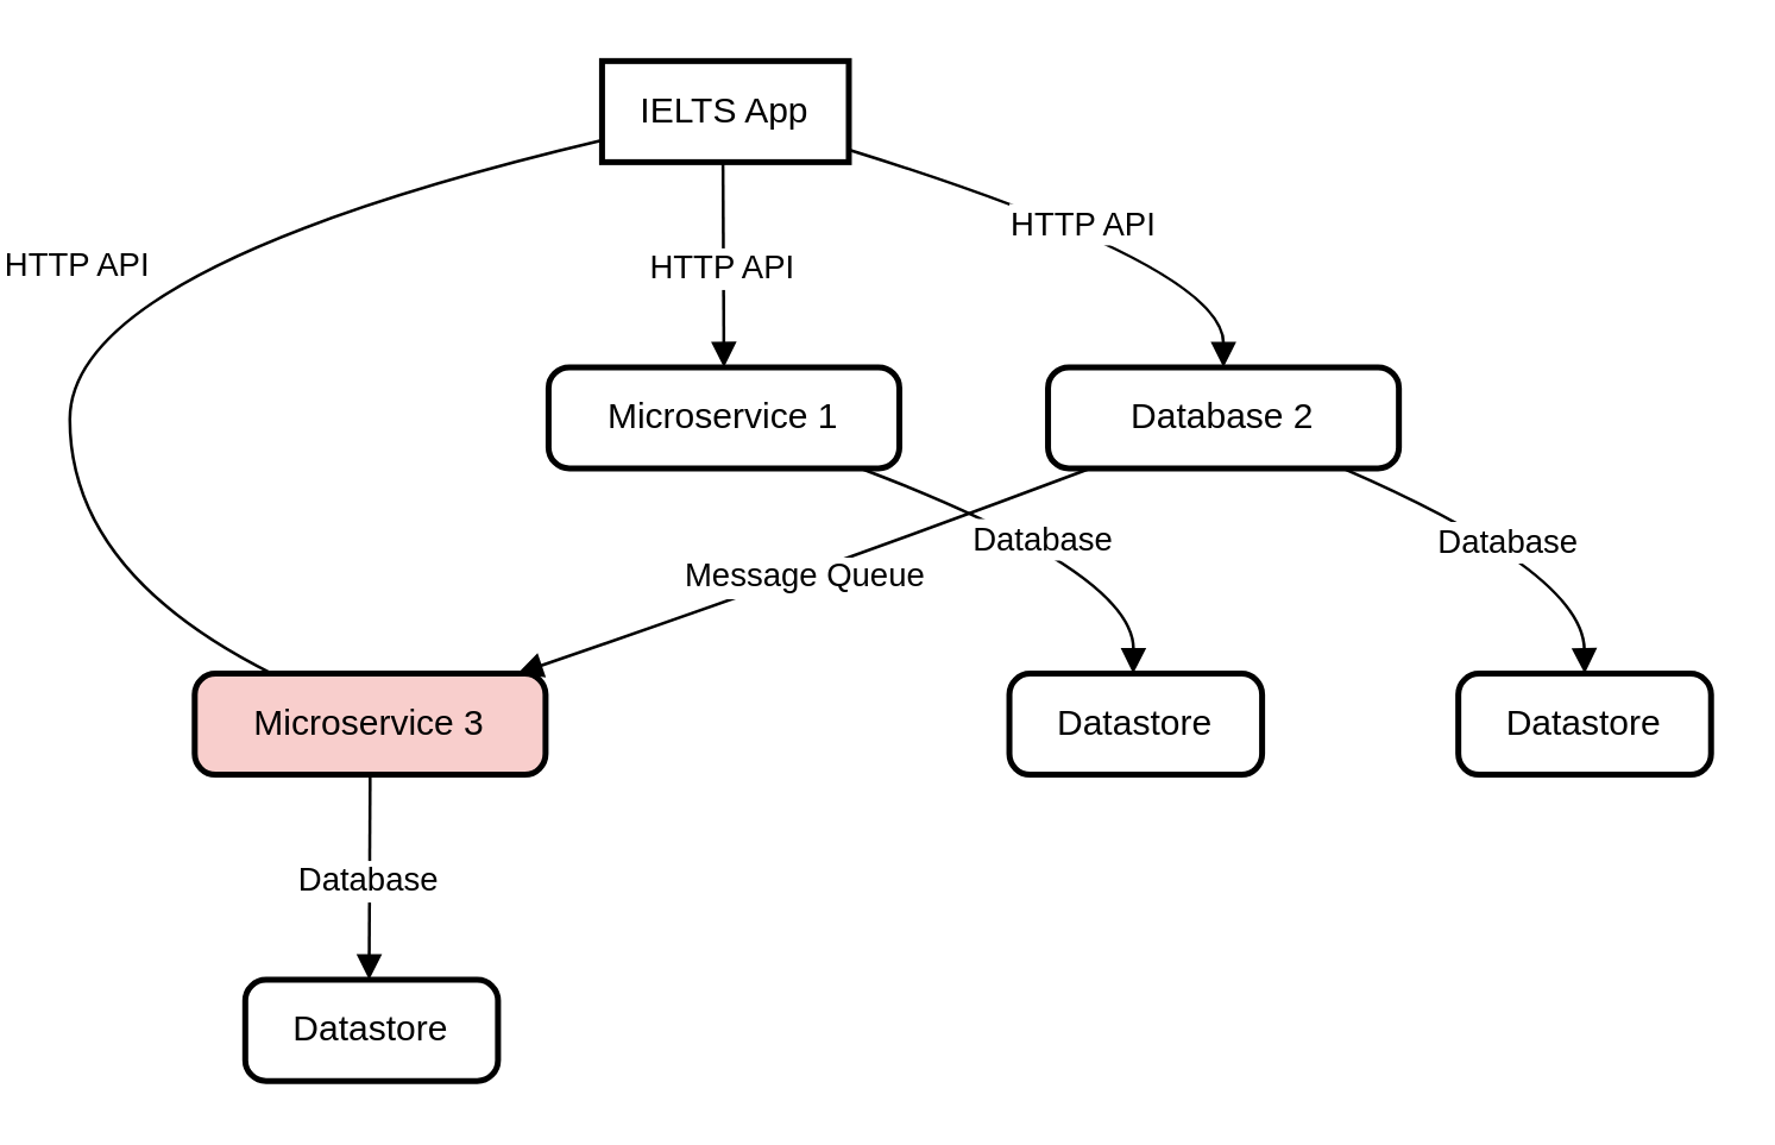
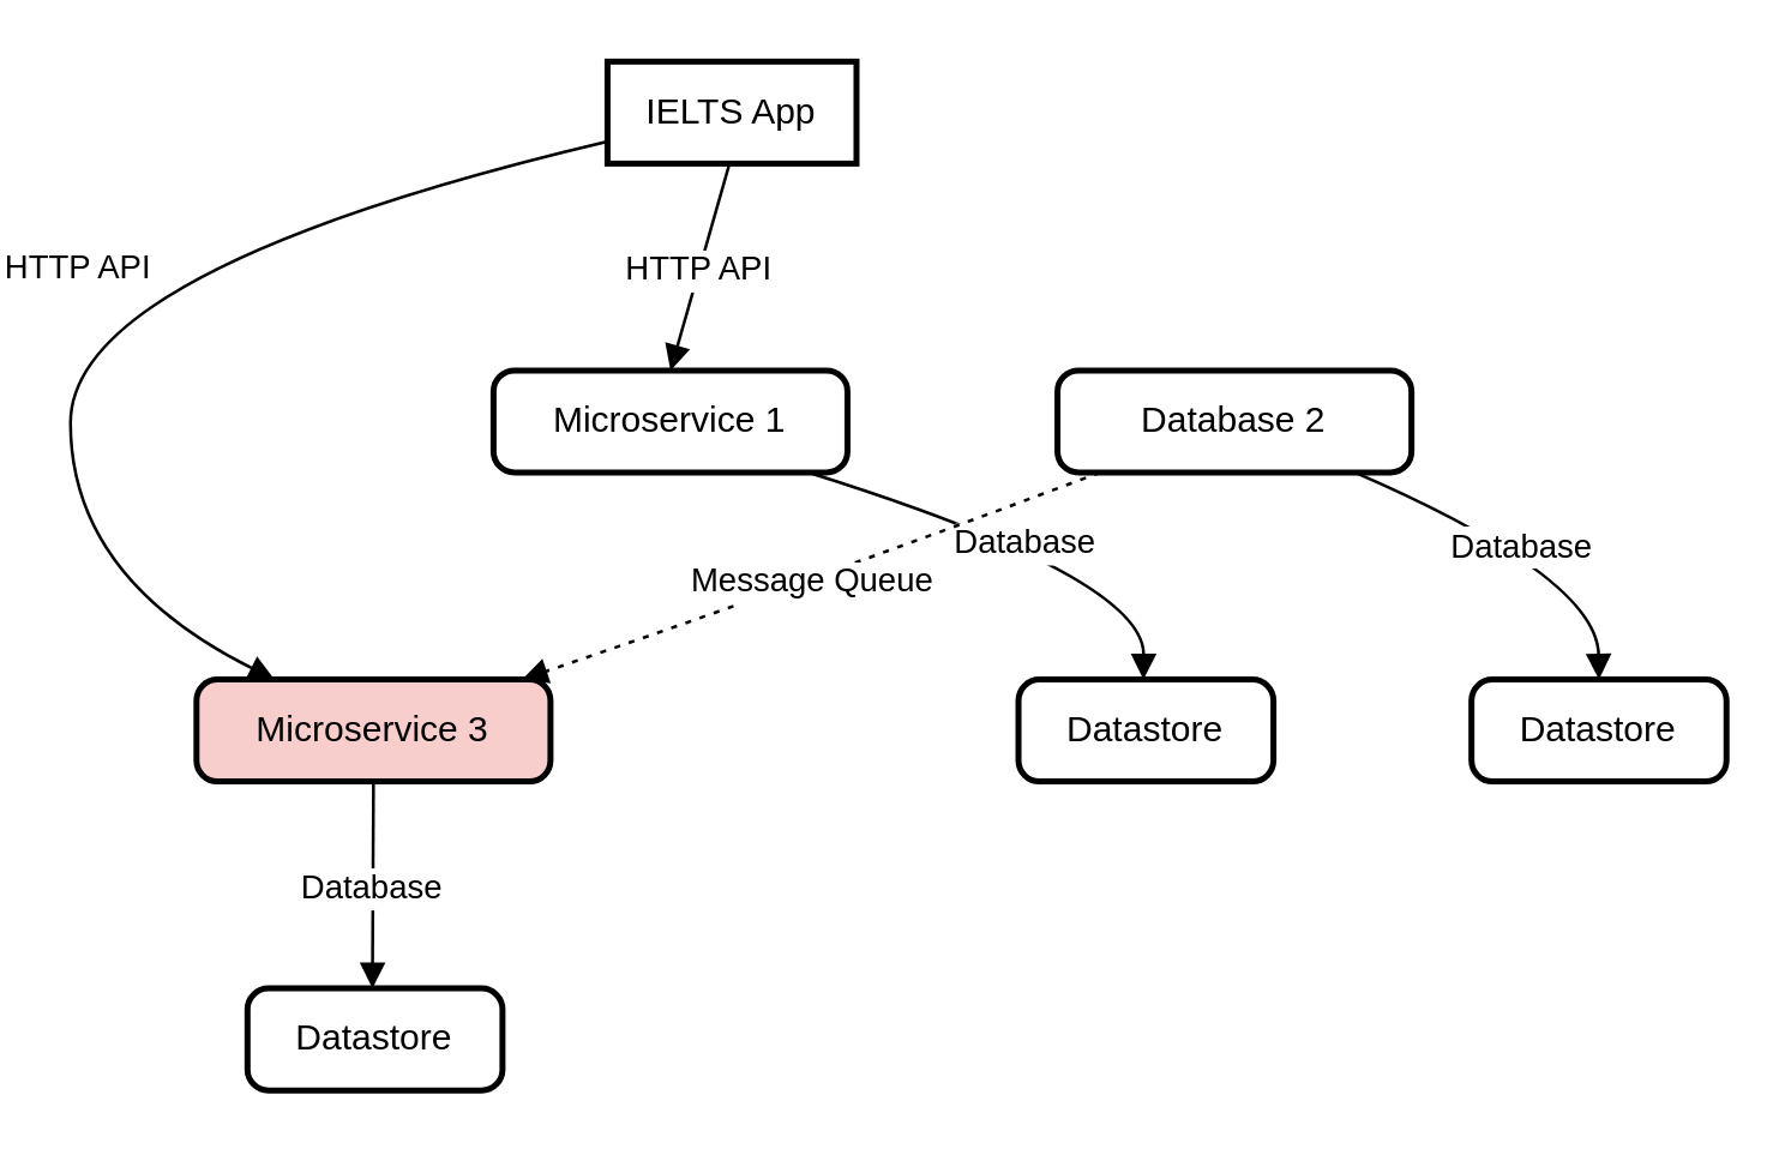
- <mxCell id="10" value="HTTP API" style="curved=1;startArrow=none;endArrow=block;exitX=0.99;exitY=0.87;entryX=0.5;entryY=0;" edge="1" parent="1" source="2" target="4"><mxGeometry relative="1" as="geometry"><Array as="points"><mxPoint x="408" y="89" /></Array></mxGeometry></mxCell>
- <mxCell id="3" value="Microservice 1" style="rounded=1;absoluteArcSize=1;arcSize=14;whiteSpace=wrap;strokeWidth=2;" vertex="1" parent="1"><mxGeometry x="181" y="123" width="118" height="34" as="geometry" /></mxCell>
+ <mxCell id="3" value="Microservice 1" style="rounded=1;absoluteArcSize=1;arcSize=14;whiteSpace=wrap;strokeWidth=2;" vertex="1" parent="1"><mxGeometry x="161" y="123" width="118" height="34" as="geometry" /></mxCell>
- <mxCell id="11" value="HTTP API" style="curved=1;startArrow=none;endArrow=none;exitX=-0.01;exitY=0.79;entryX=0.22;entryY=0;" edge="1" parent="1" source="2" target="5"><mxGeometry relative="1" as="geometry"><Array as="points"><mxPoint x="20" y="89" /><mxPoint x="20" y="192" /></Array></mxGeometry></mxCell>
+ <mxCell id="11" value="HTTP API" style="curved=1;startArrow=none;endArrow=block;exitX=-0.01;exitY=0.79;entryX=0.22;entryY=0;" edge="1" parent="1" source="2" target="5"><mxGeometry relative="1" as="geometry"><Array as="points"><mxPoint x="20" y="89" /><mxPoint x="20" y="192" /></Array></mxGeometry></mxCell>
- <mxCell id="15" value="Message Queue" style="curved=1;dashed=0;dashPattern=2 3;startArrow=none;endArrow=block;exitX=0.12;exitY=1;entryX=0.92;entryY=0;" edge="1" parent="1" source="4" target="5"><mxGeometry relative="1" as="geometry"><Array as="points"><mxPoint x="270" y="192" /></Array></mxGeometry></mxCell>
+ <mxCell id="15" value="Message Queue" style="curved=1;dashed=1;dashPattern=2 3;startArrow=none;endArrow=block;exitX=0.12;exitY=1;entryX=0.92;entryY=0;" edge="1" parent="1" source="4" target="5"><mxGeometry relative="1" as="geometry"><Array as="points"><mxPoint x="270" y="192" /></Array></mxGeometry></mxCell>
